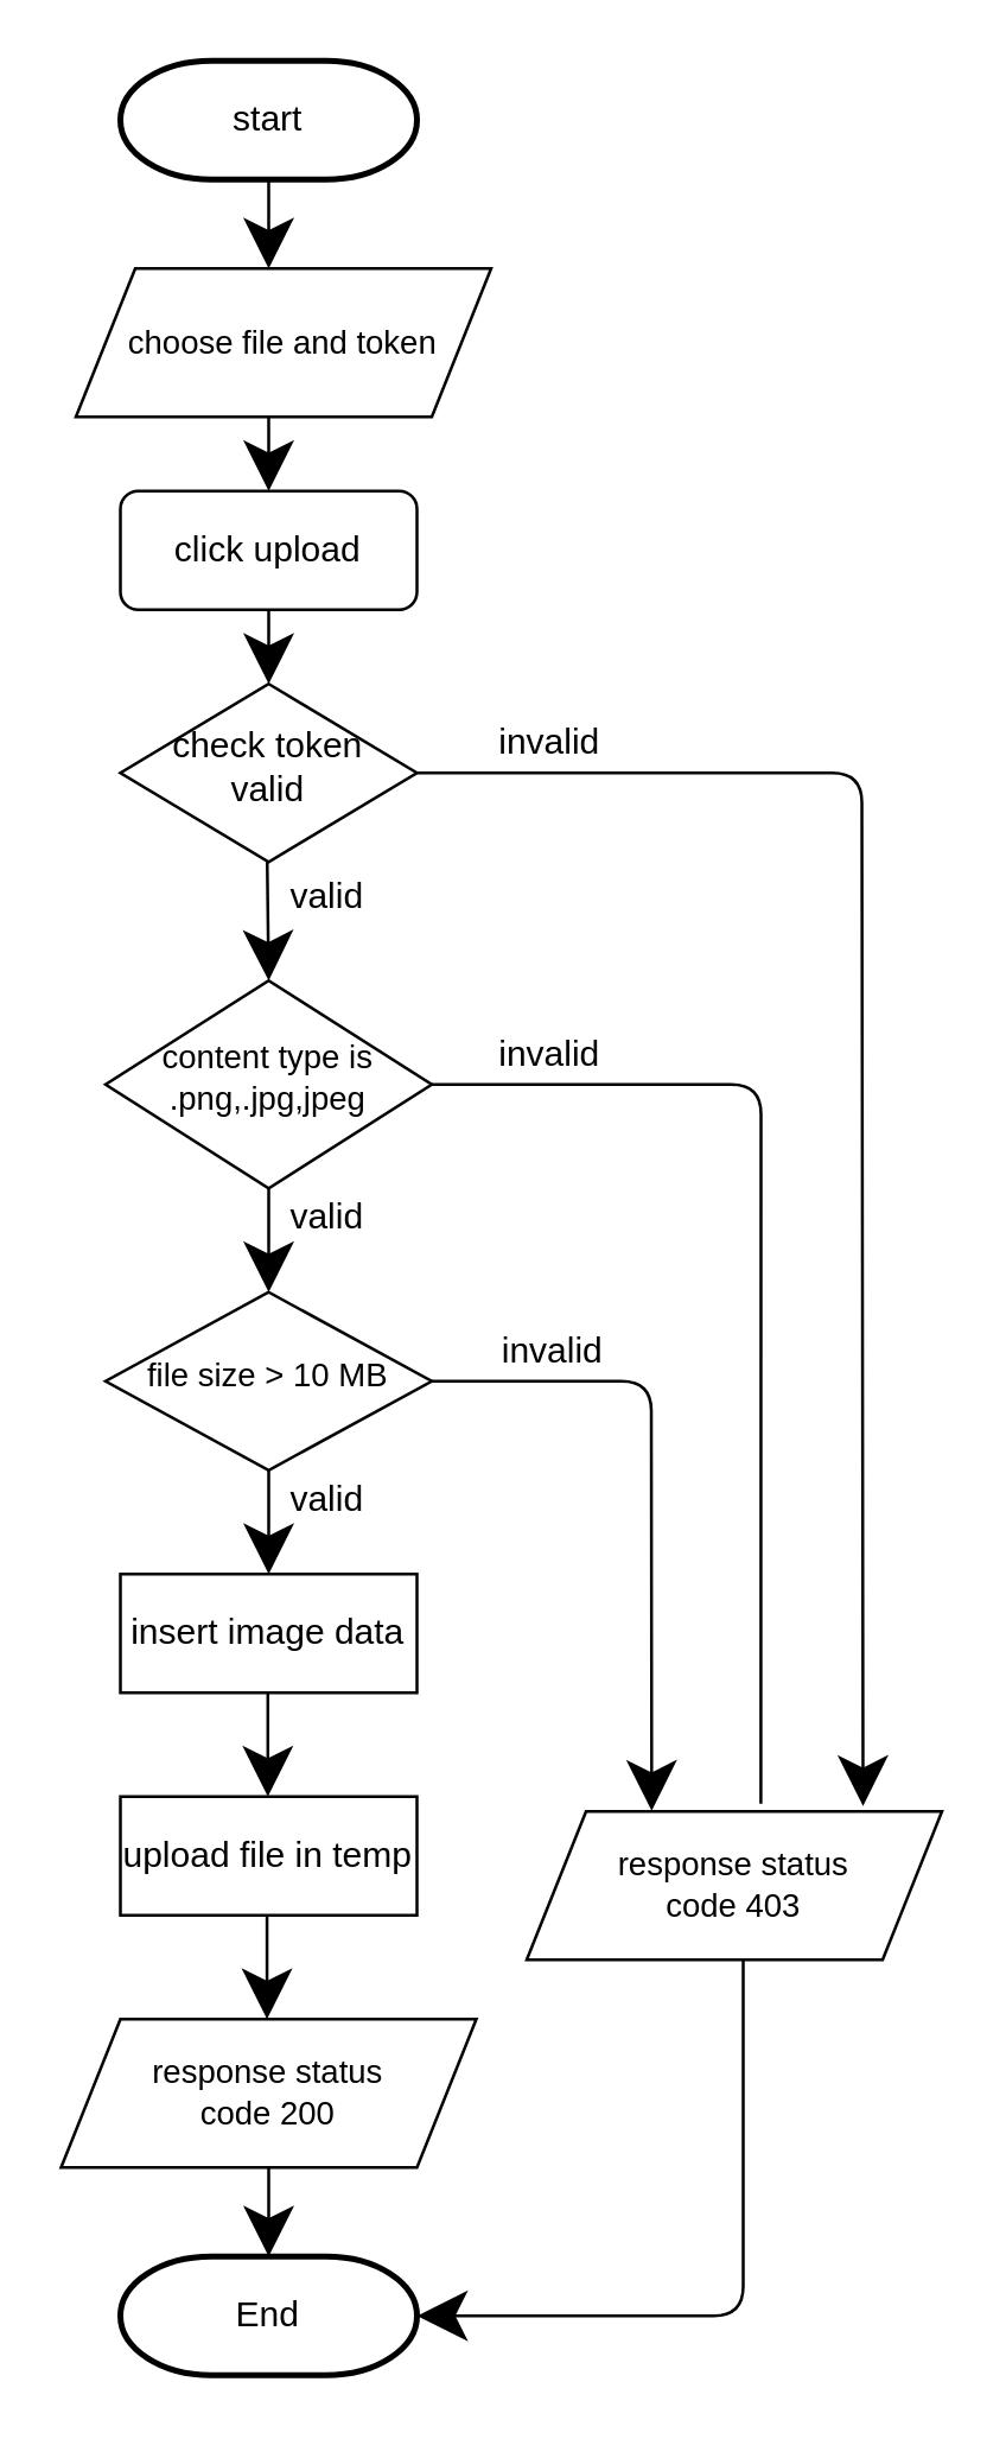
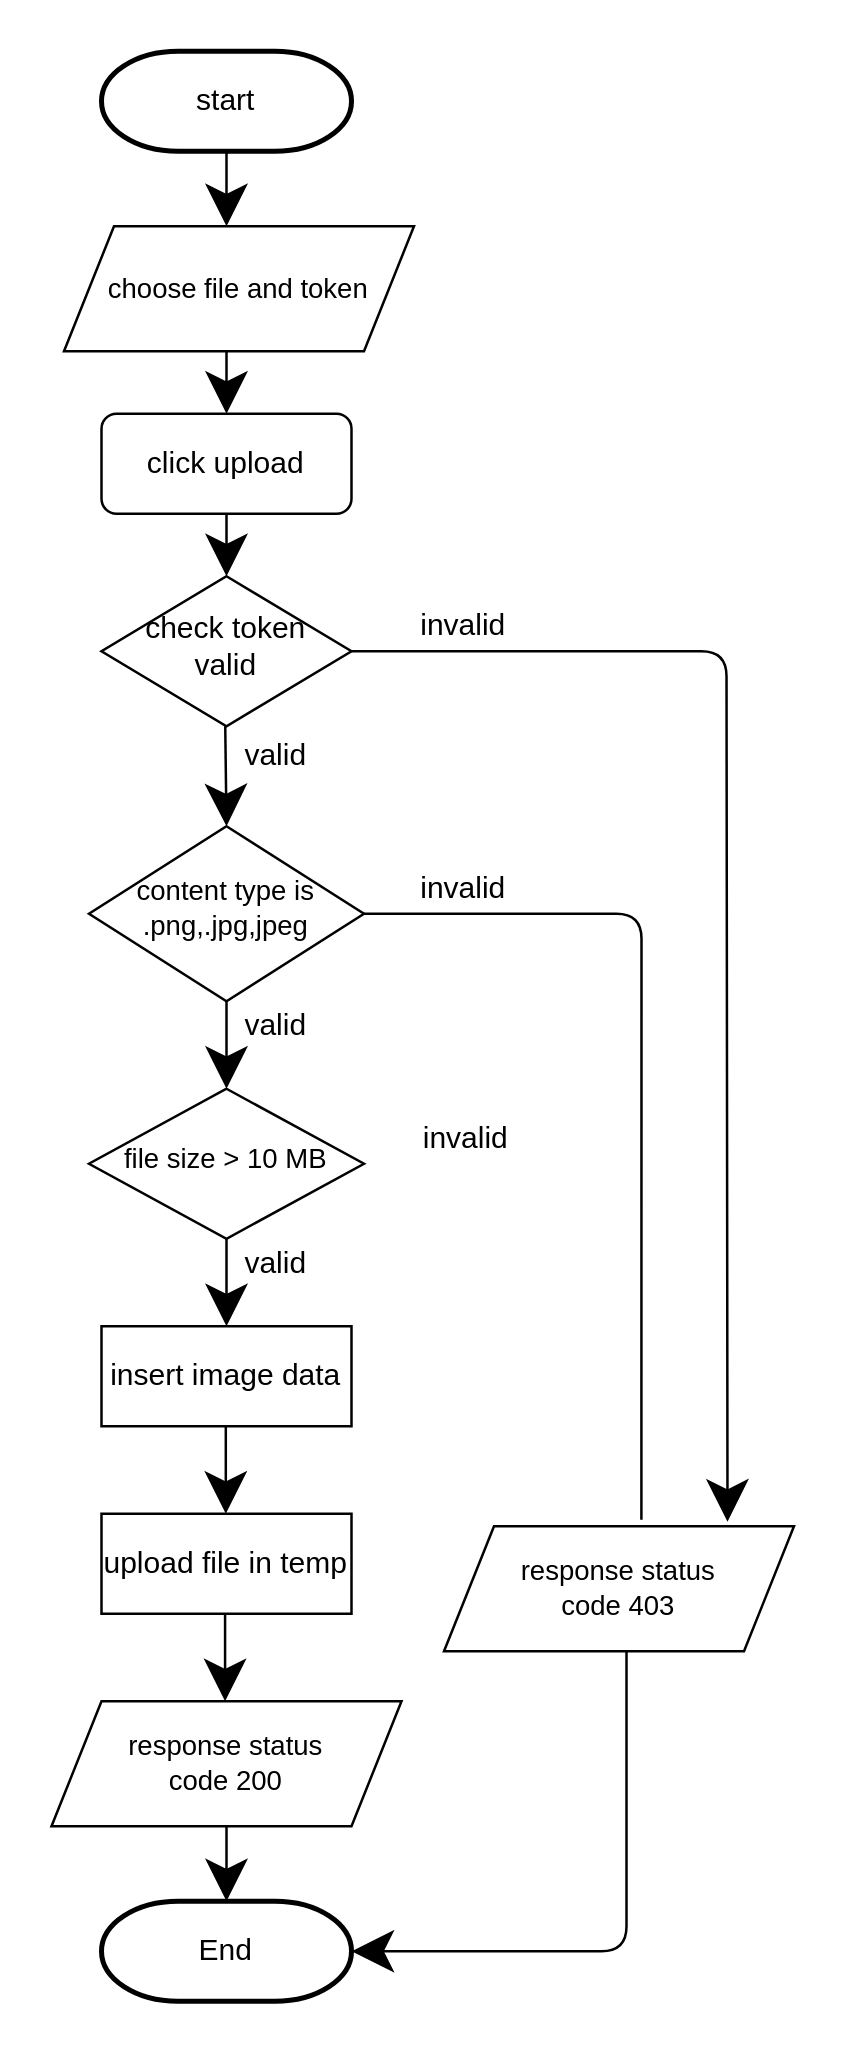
- <mxCell id="12" value="" style="endArrow=classic;html=1;fontSize=11;startSize=14;endSize=14;sourcePerimeterSpacing=8;targetPerimeterSpacing=8;entryX=0.301;entryY=-0.004;entryDx=0;entryDy=0;entryPerimeter=0;exitX=1;exitY=0.5;exitDx=0;exitDy=0;" edge="1" parent="1" source="10" target="8"><mxGeometry width="50" height="50" relative="1" as="geometry"><mxPoint x="-40" y="590" as="sourcePoint" /><mxPoint x="10" y="540" as="targetPoint" /><Array as="points"><mxPoint x="219" y="465" /></Array></mxGeometry></mxCell>
